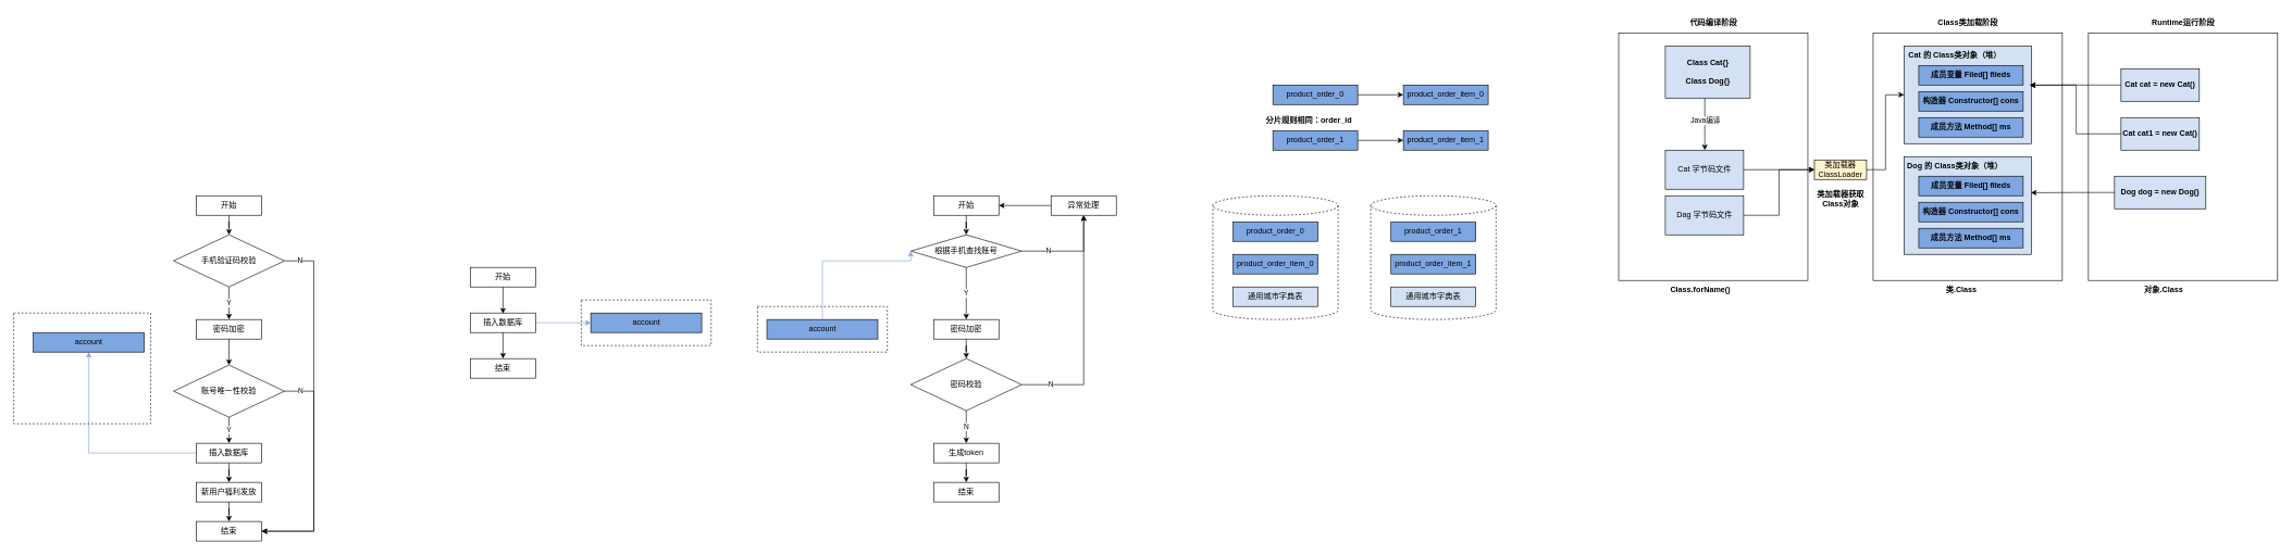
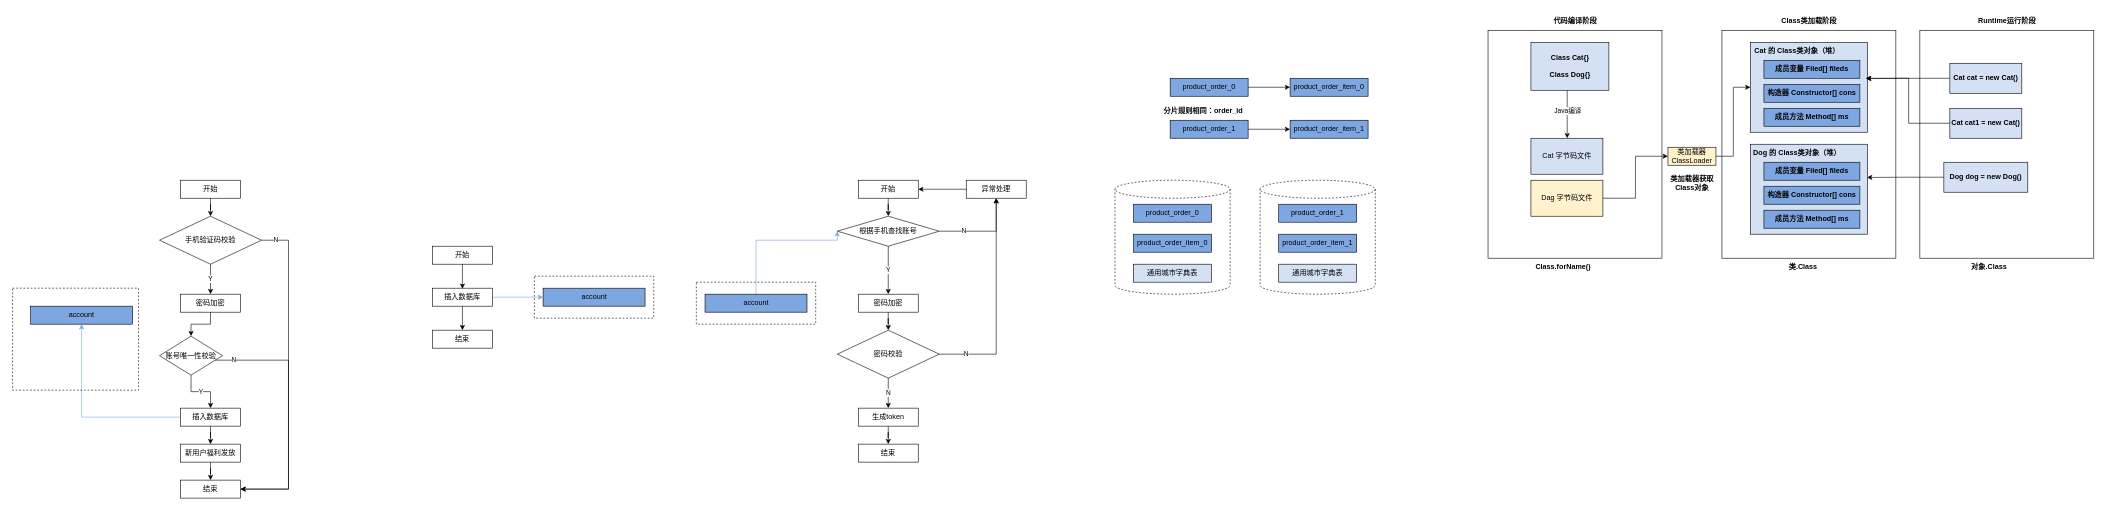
- <mxCell id="93" style="edgeStyle=orthogonalEdgeStyle;rounded=0;orthogonalLoop=1;jettySize=auto;html=1;entryX=0;entryY=0.5;entryDx=0;entryDy=0;" edge="1" parent="1" source="68" target="90"><mxGeometry relative="1" as="geometry" /></mxCell>
- <mxCell id="67" value="Dag 字节码文件" style="rounded=0;whiteSpace=wrap;html=1;align=center;fillColor=#D4E1F5;" vertex="1" parent="61"><mxGeometry x="71.52" y="280" width="120" height="60" as="geometry" /></mxCell>
+ <mxCell id="67" value="Dag 字节码文件" style="rounded=0;whiteSpace=wrap;html=1;align=center;fillColor=#fff2cc;" vertex="1" parent="61"><mxGeometry x="71.52" y="280" width="120" height="60" as="geometry" /></mxCell>
- <mxCell id="11" value="账号唯一性校验" style="rhombus;whiteSpace=wrap;html=1;fillColor=none;" parent="1" vertex="1"><mxGeometry x="265" y="560" width="170" height="80" as="geometry" /></mxCell>
+ <mxCell id="11" value="账号唯一性校验" style="rhombus;whiteSpace=wrap;html=1;fillColor=none;" parent="1" vertex="1"><mxGeometry x="265" y="560" width="105" height="65" as="geometry" /></mxCell>
